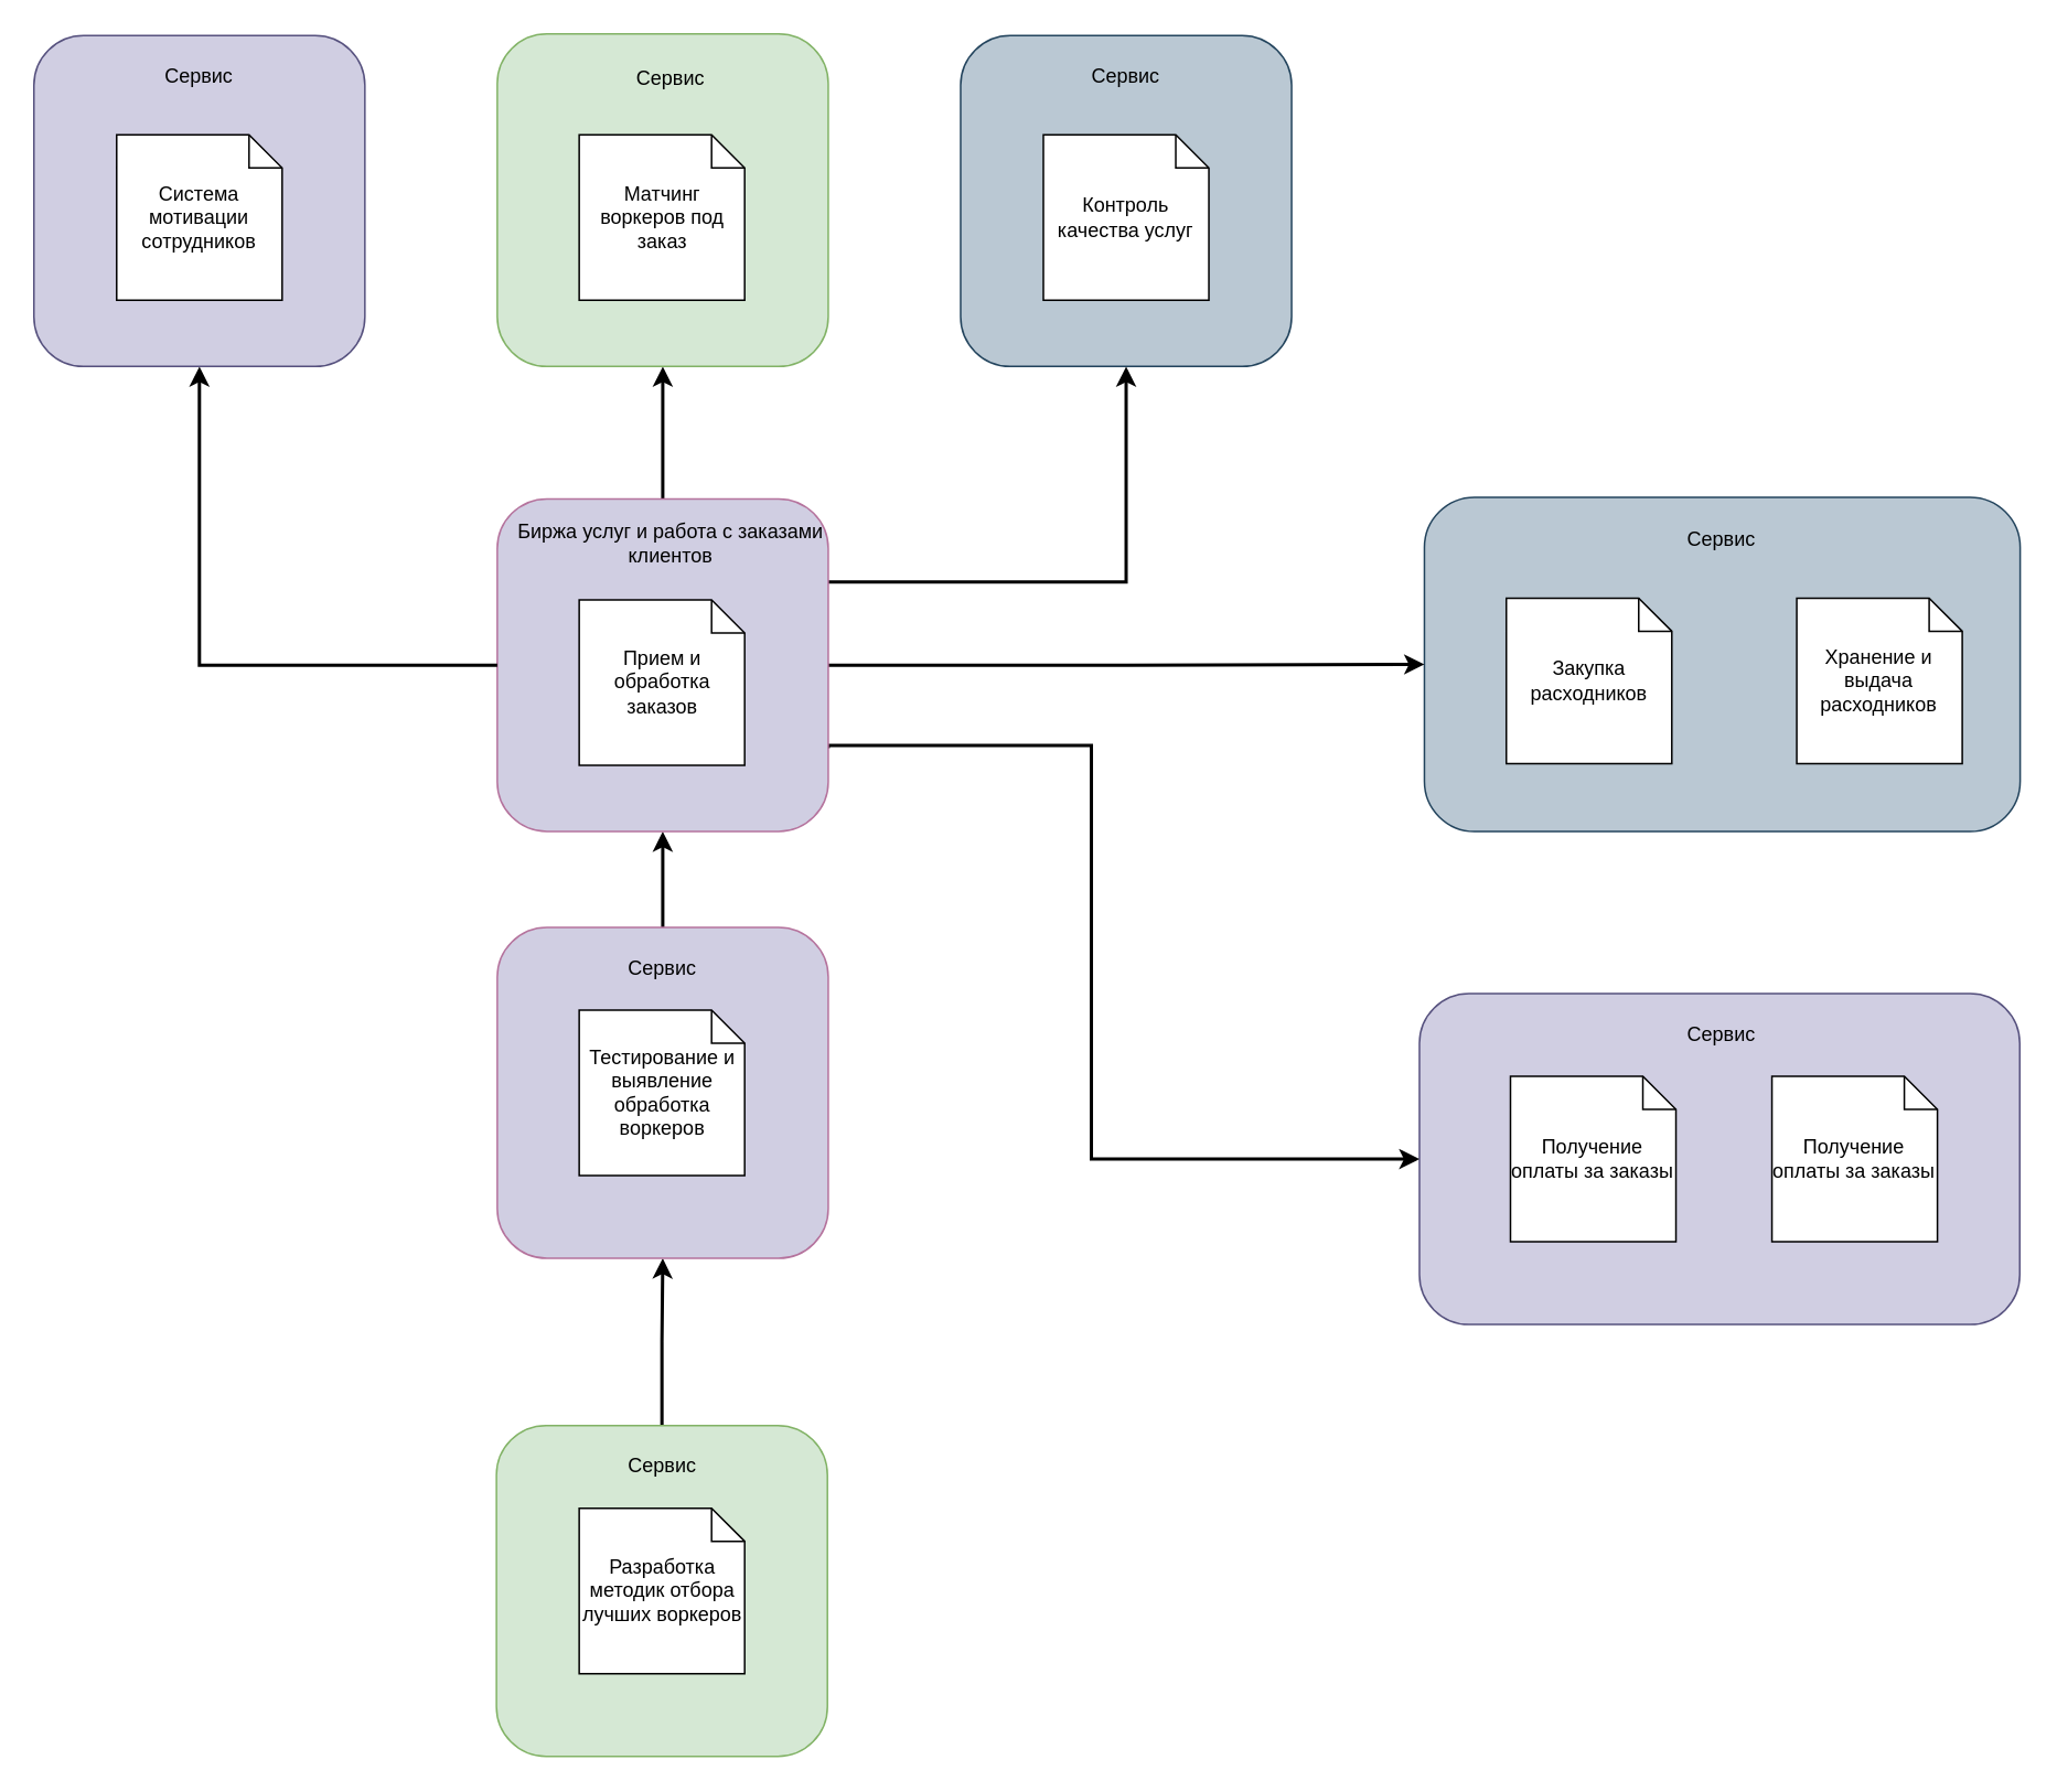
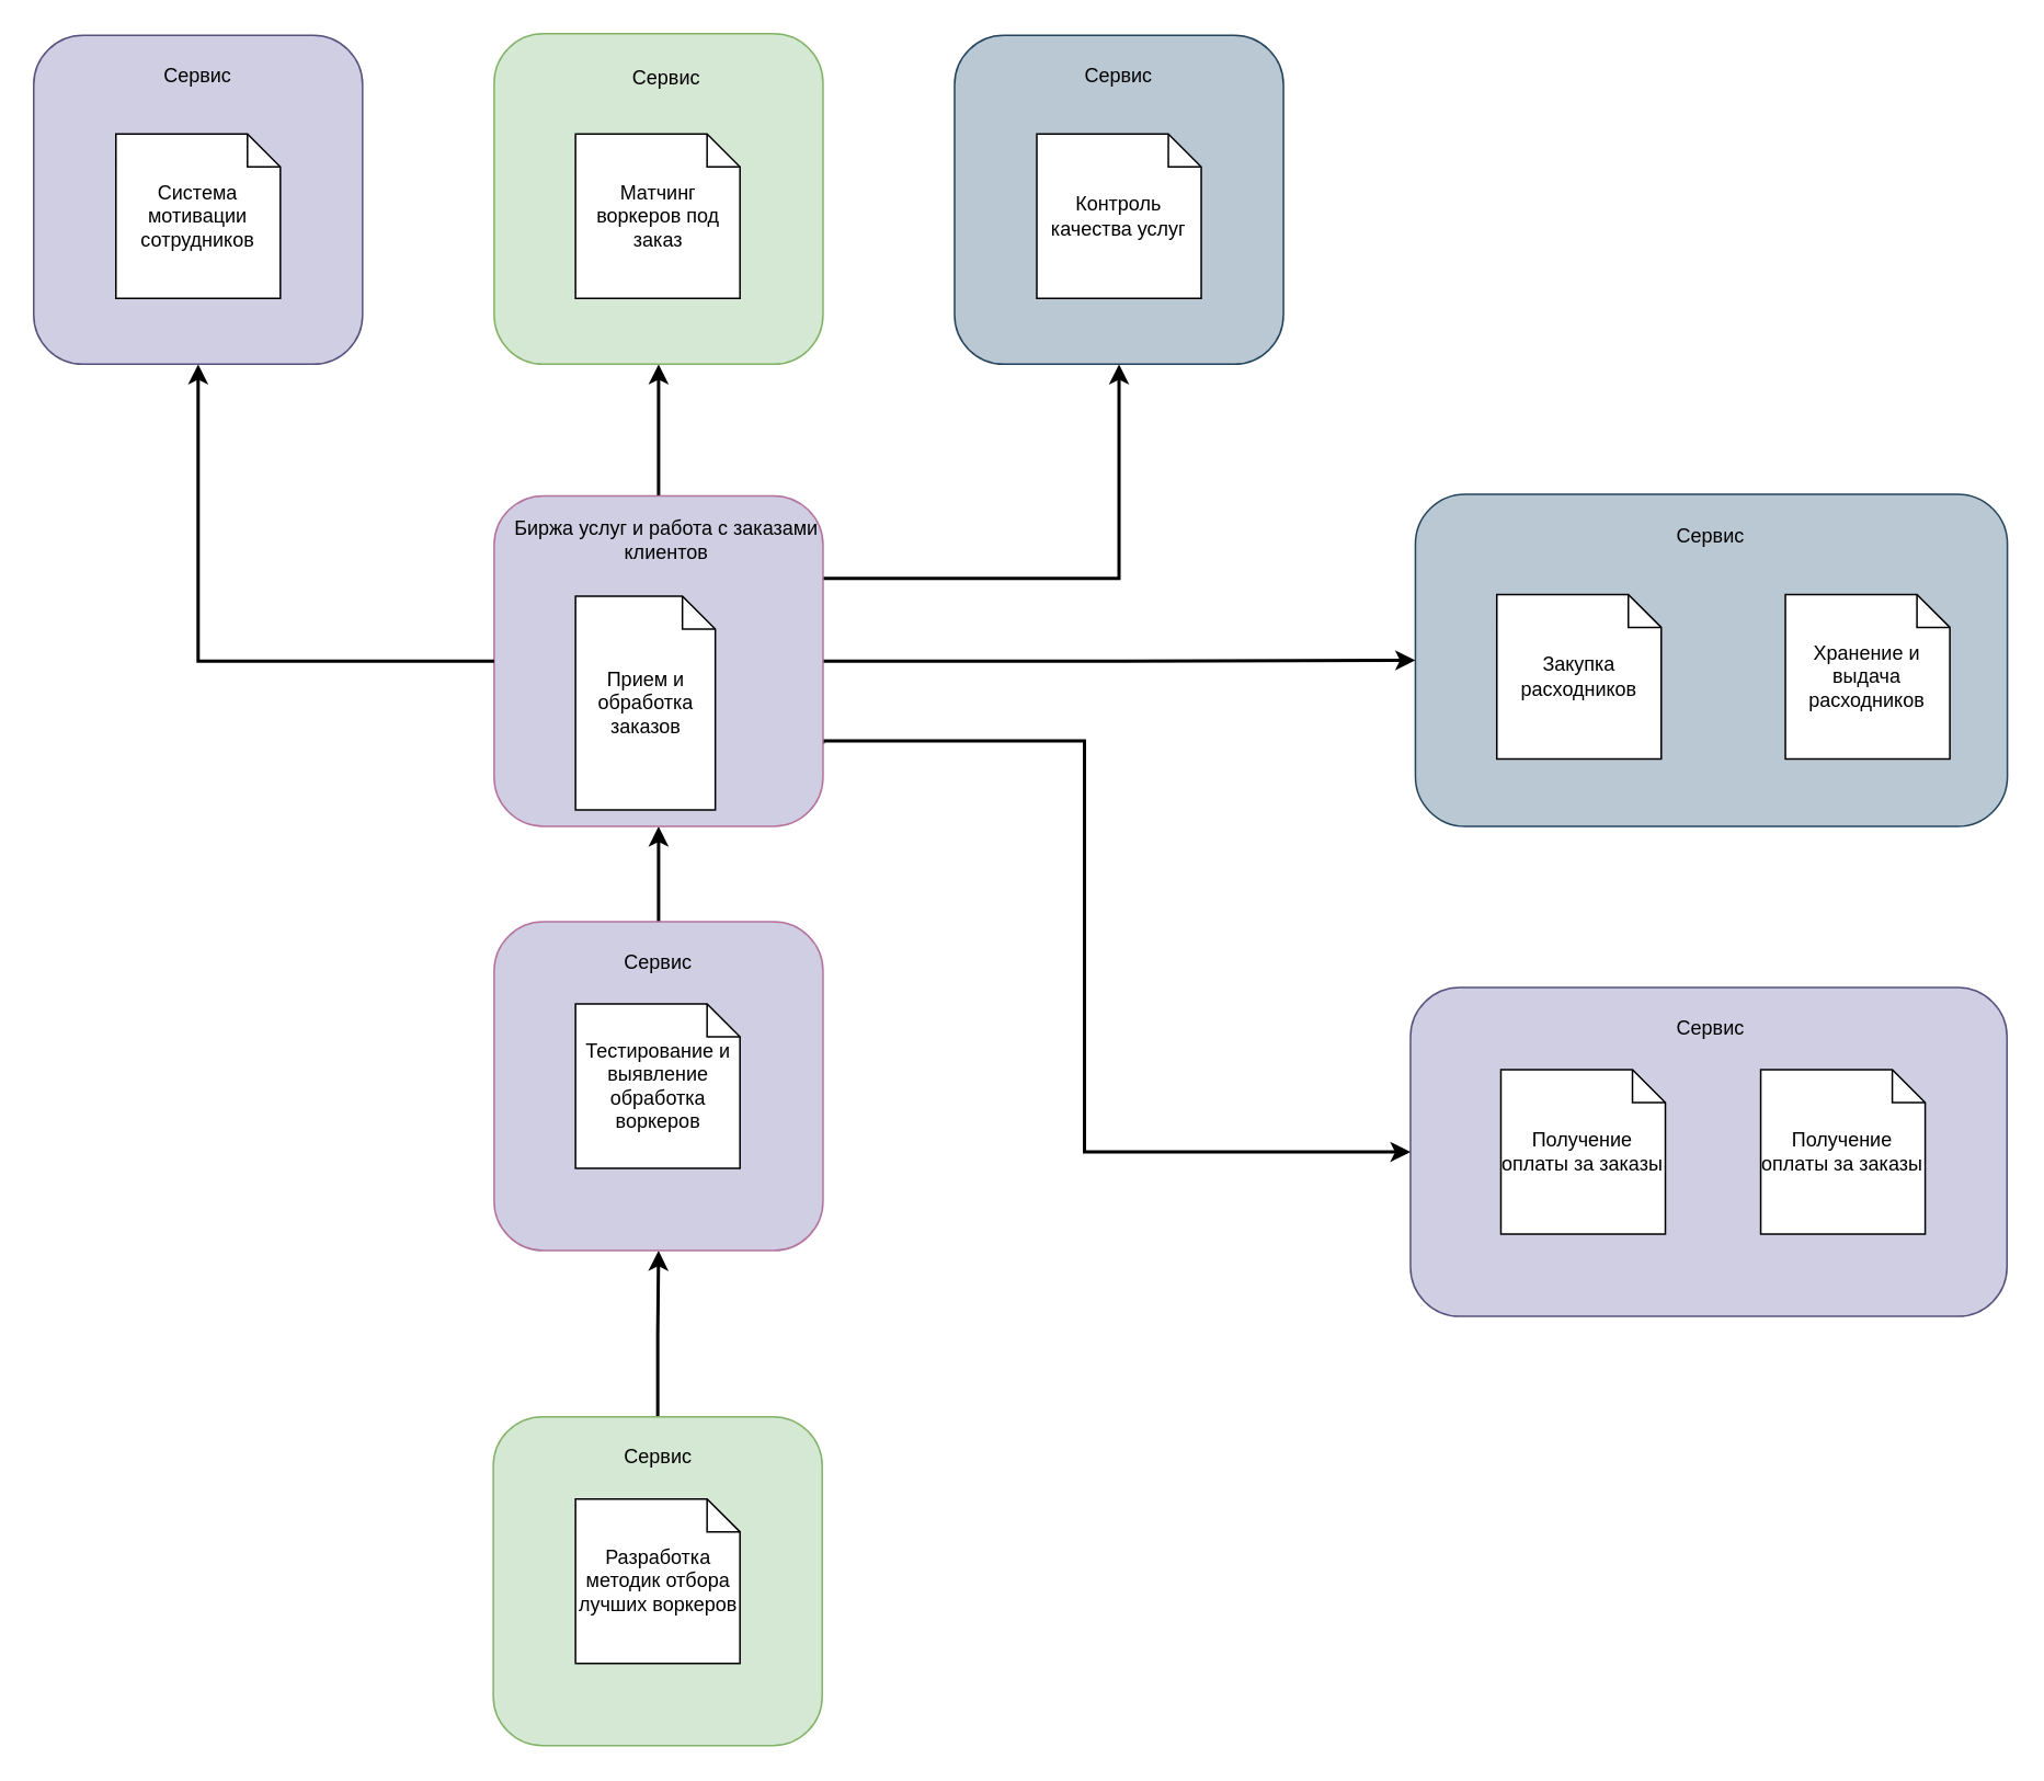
- <mxCell id="26" value="Прием и обработка заказов" style="shape=note;size=20;whiteSpace=wrap;html=1;" parent="1" vertex="1"><mxGeometry x="349.5" y="362" width="100" height="100" as="geometry" /></mxCell>
+ <mxCell id="26" value="Прием и обработка заказов" style="shape=note;size=20;whiteSpace=wrap;html=1;" parent="1" vertex="1"><mxGeometry x="349.5" y="362" width="85" height="130" as="geometry" /></mxCell>
